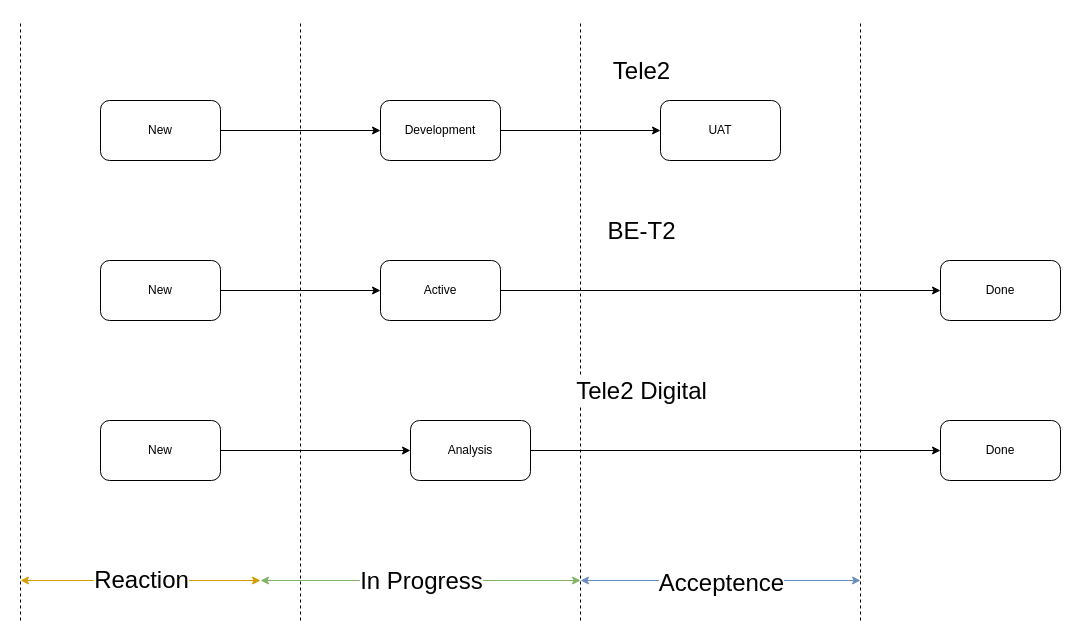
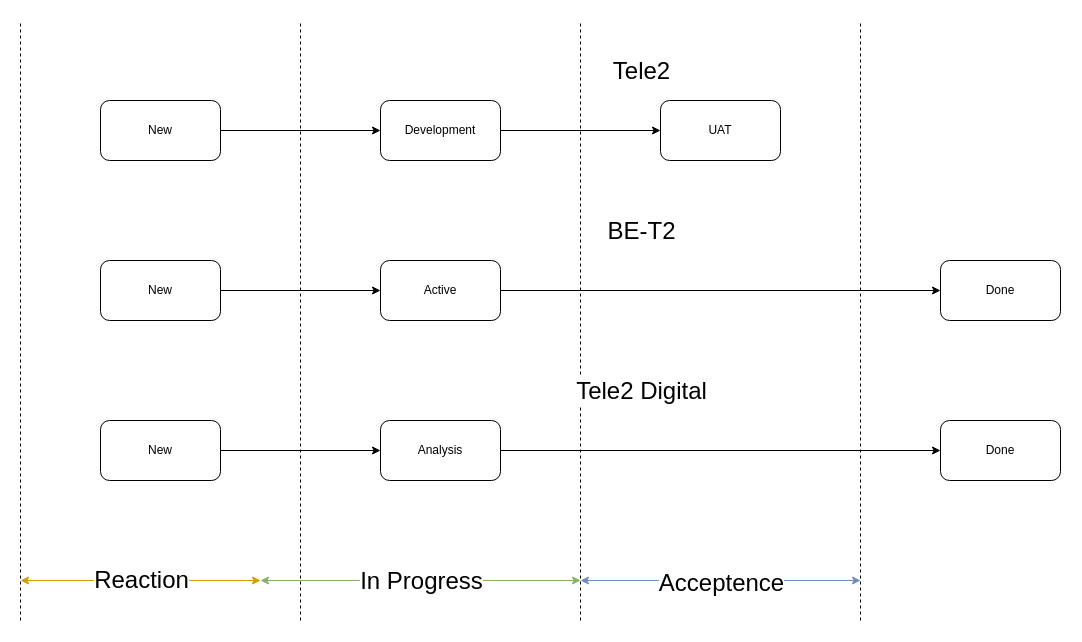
- <mxCell id="15" value="Analysis" style="rounded=1;whiteSpace=wrap;html=1;" parent="1" vertex="1"><mxGeometry x="410" y="420" width="120" height="60" as="geometry" /></mxCell>
+ <mxCell id="15" value="Analysis" style="rounded=1;whiteSpace=wrap;html=1;" parent="1" vertex="1"><mxGeometry x="380" y="420" width="120" height="60" as="geometry" /></mxCell>
